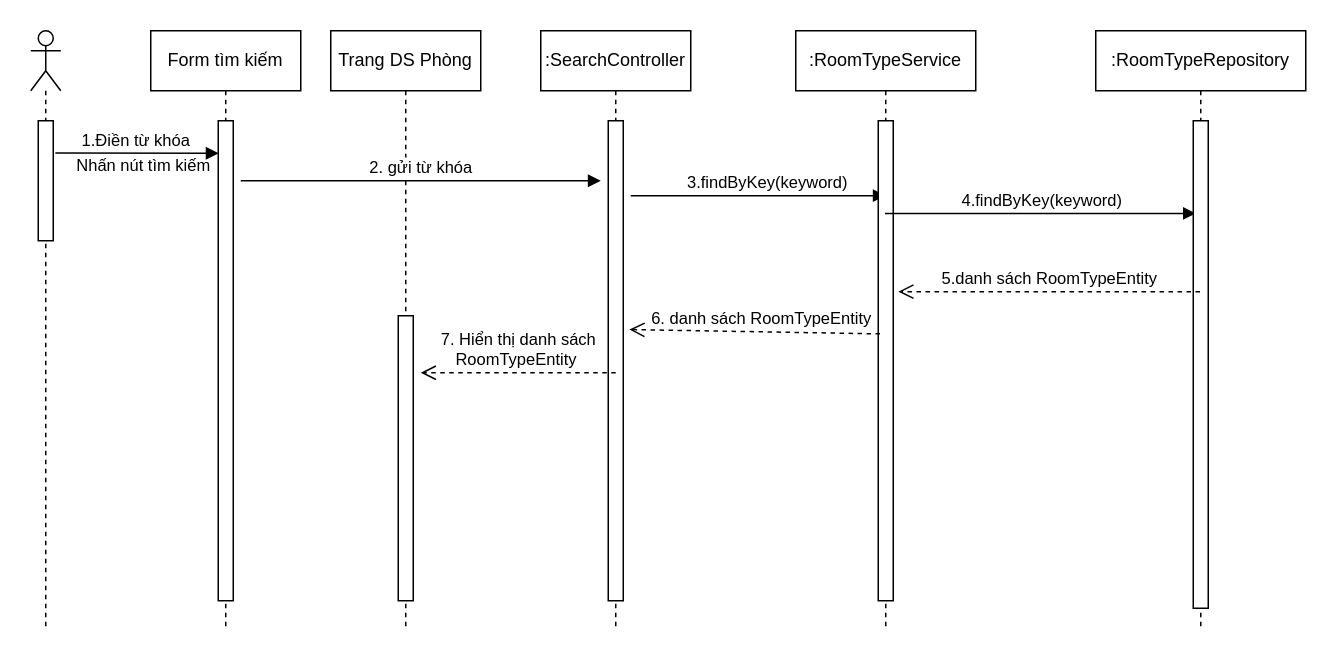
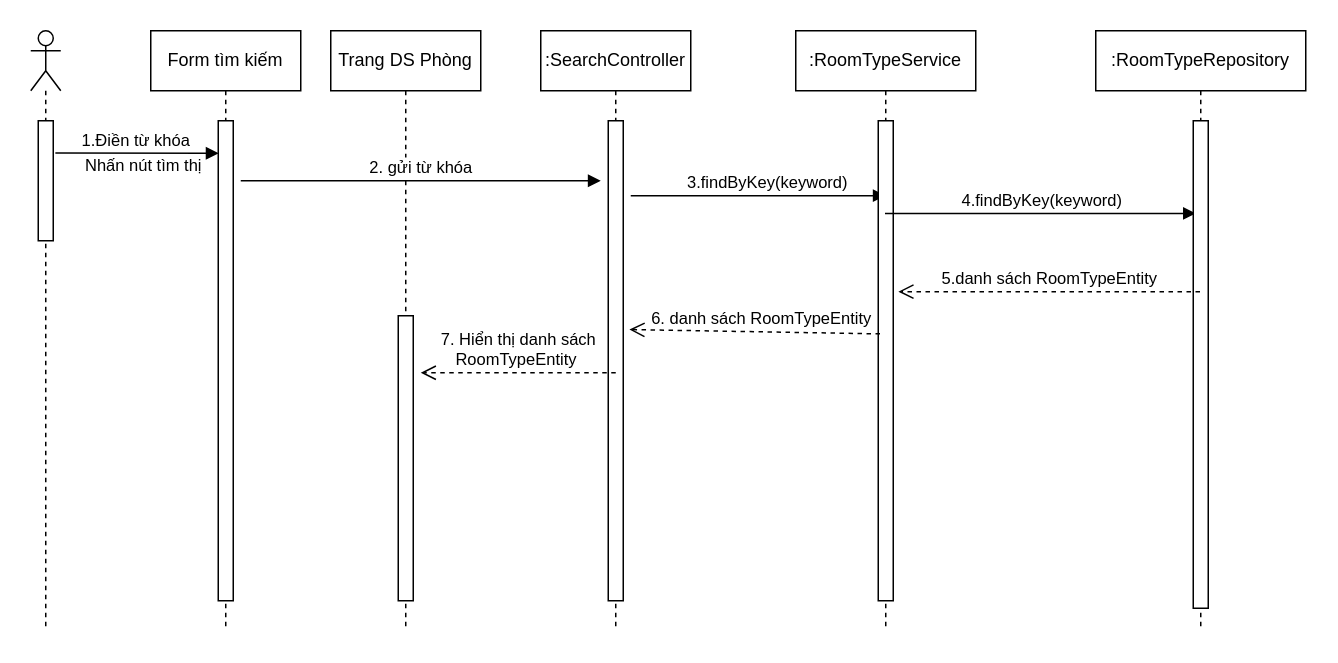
- <mxCell id="9" value="&lt;font style=&quot;font-size: 11px&quot;&gt;Nhấn nút tìm kiếm&lt;/font&gt;" style="text;html=1;align=center;verticalAlign=middle;resizable=0;points=[];autosize=1;strokeColor=none;" vertex="1" parent="1"><mxGeometry x="40" y="100" width="110" height="20" as="geometry" /></mxCell>
+ <mxCell id="9" value="&lt;font style=&quot;font-size: 11px&quot;&gt;Nhấn nút tìm thị&lt;/font&gt;" style="text;html=1;align=center;verticalAlign=middle;resizable=0;points=[];autosize=1;strokeColor=none;" vertex="1" parent="1"><mxGeometry x="40" y="100" width="110" height="20" as="geometry" /></mxCell>
